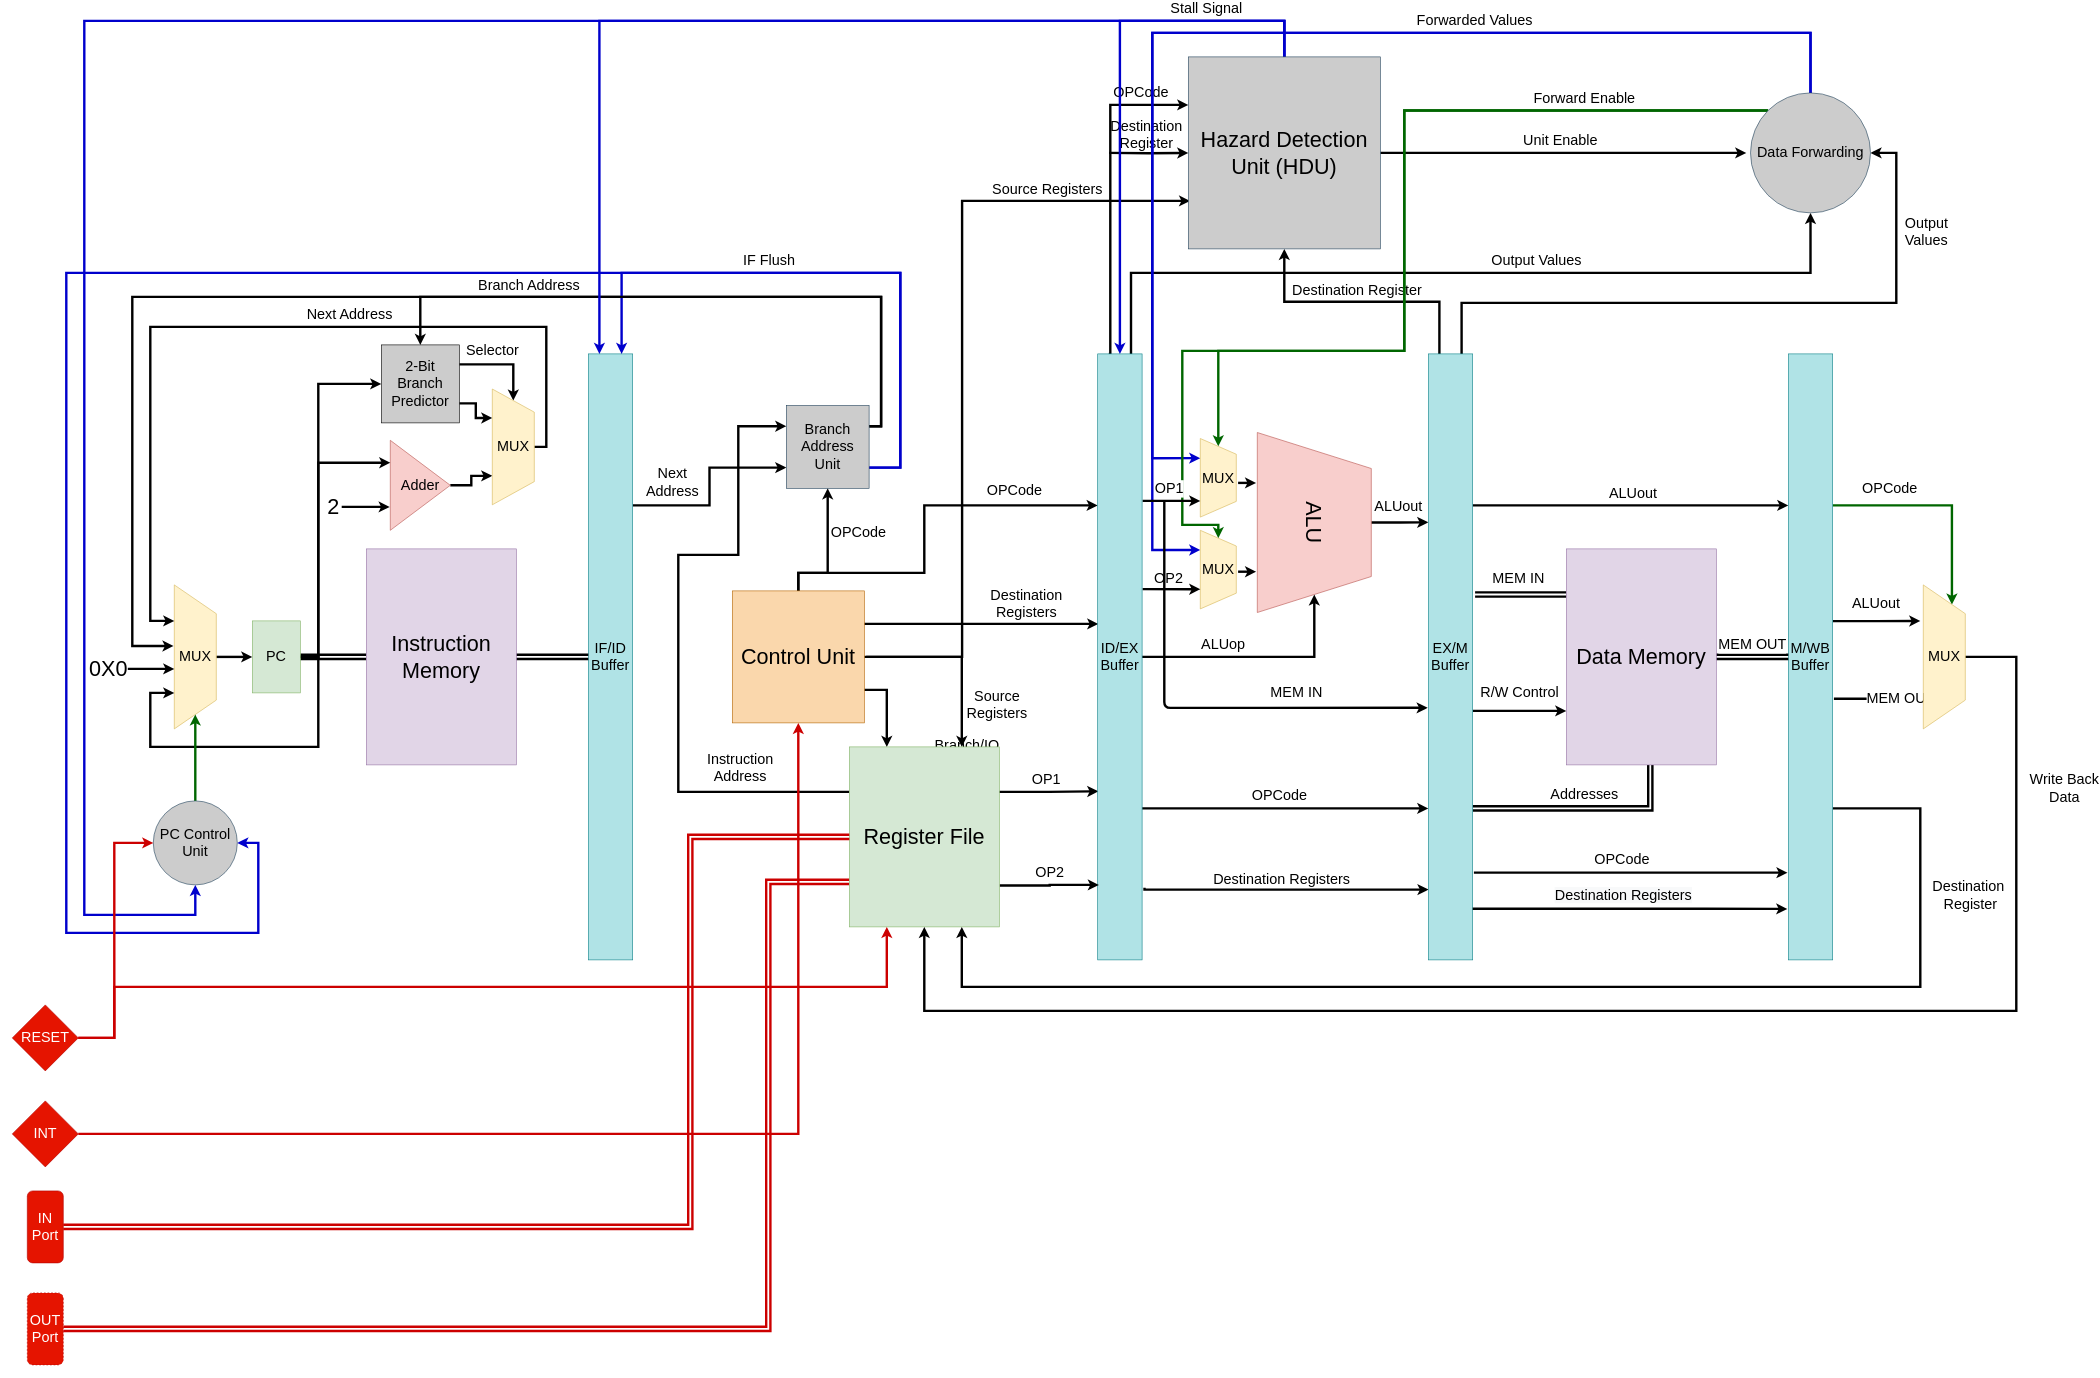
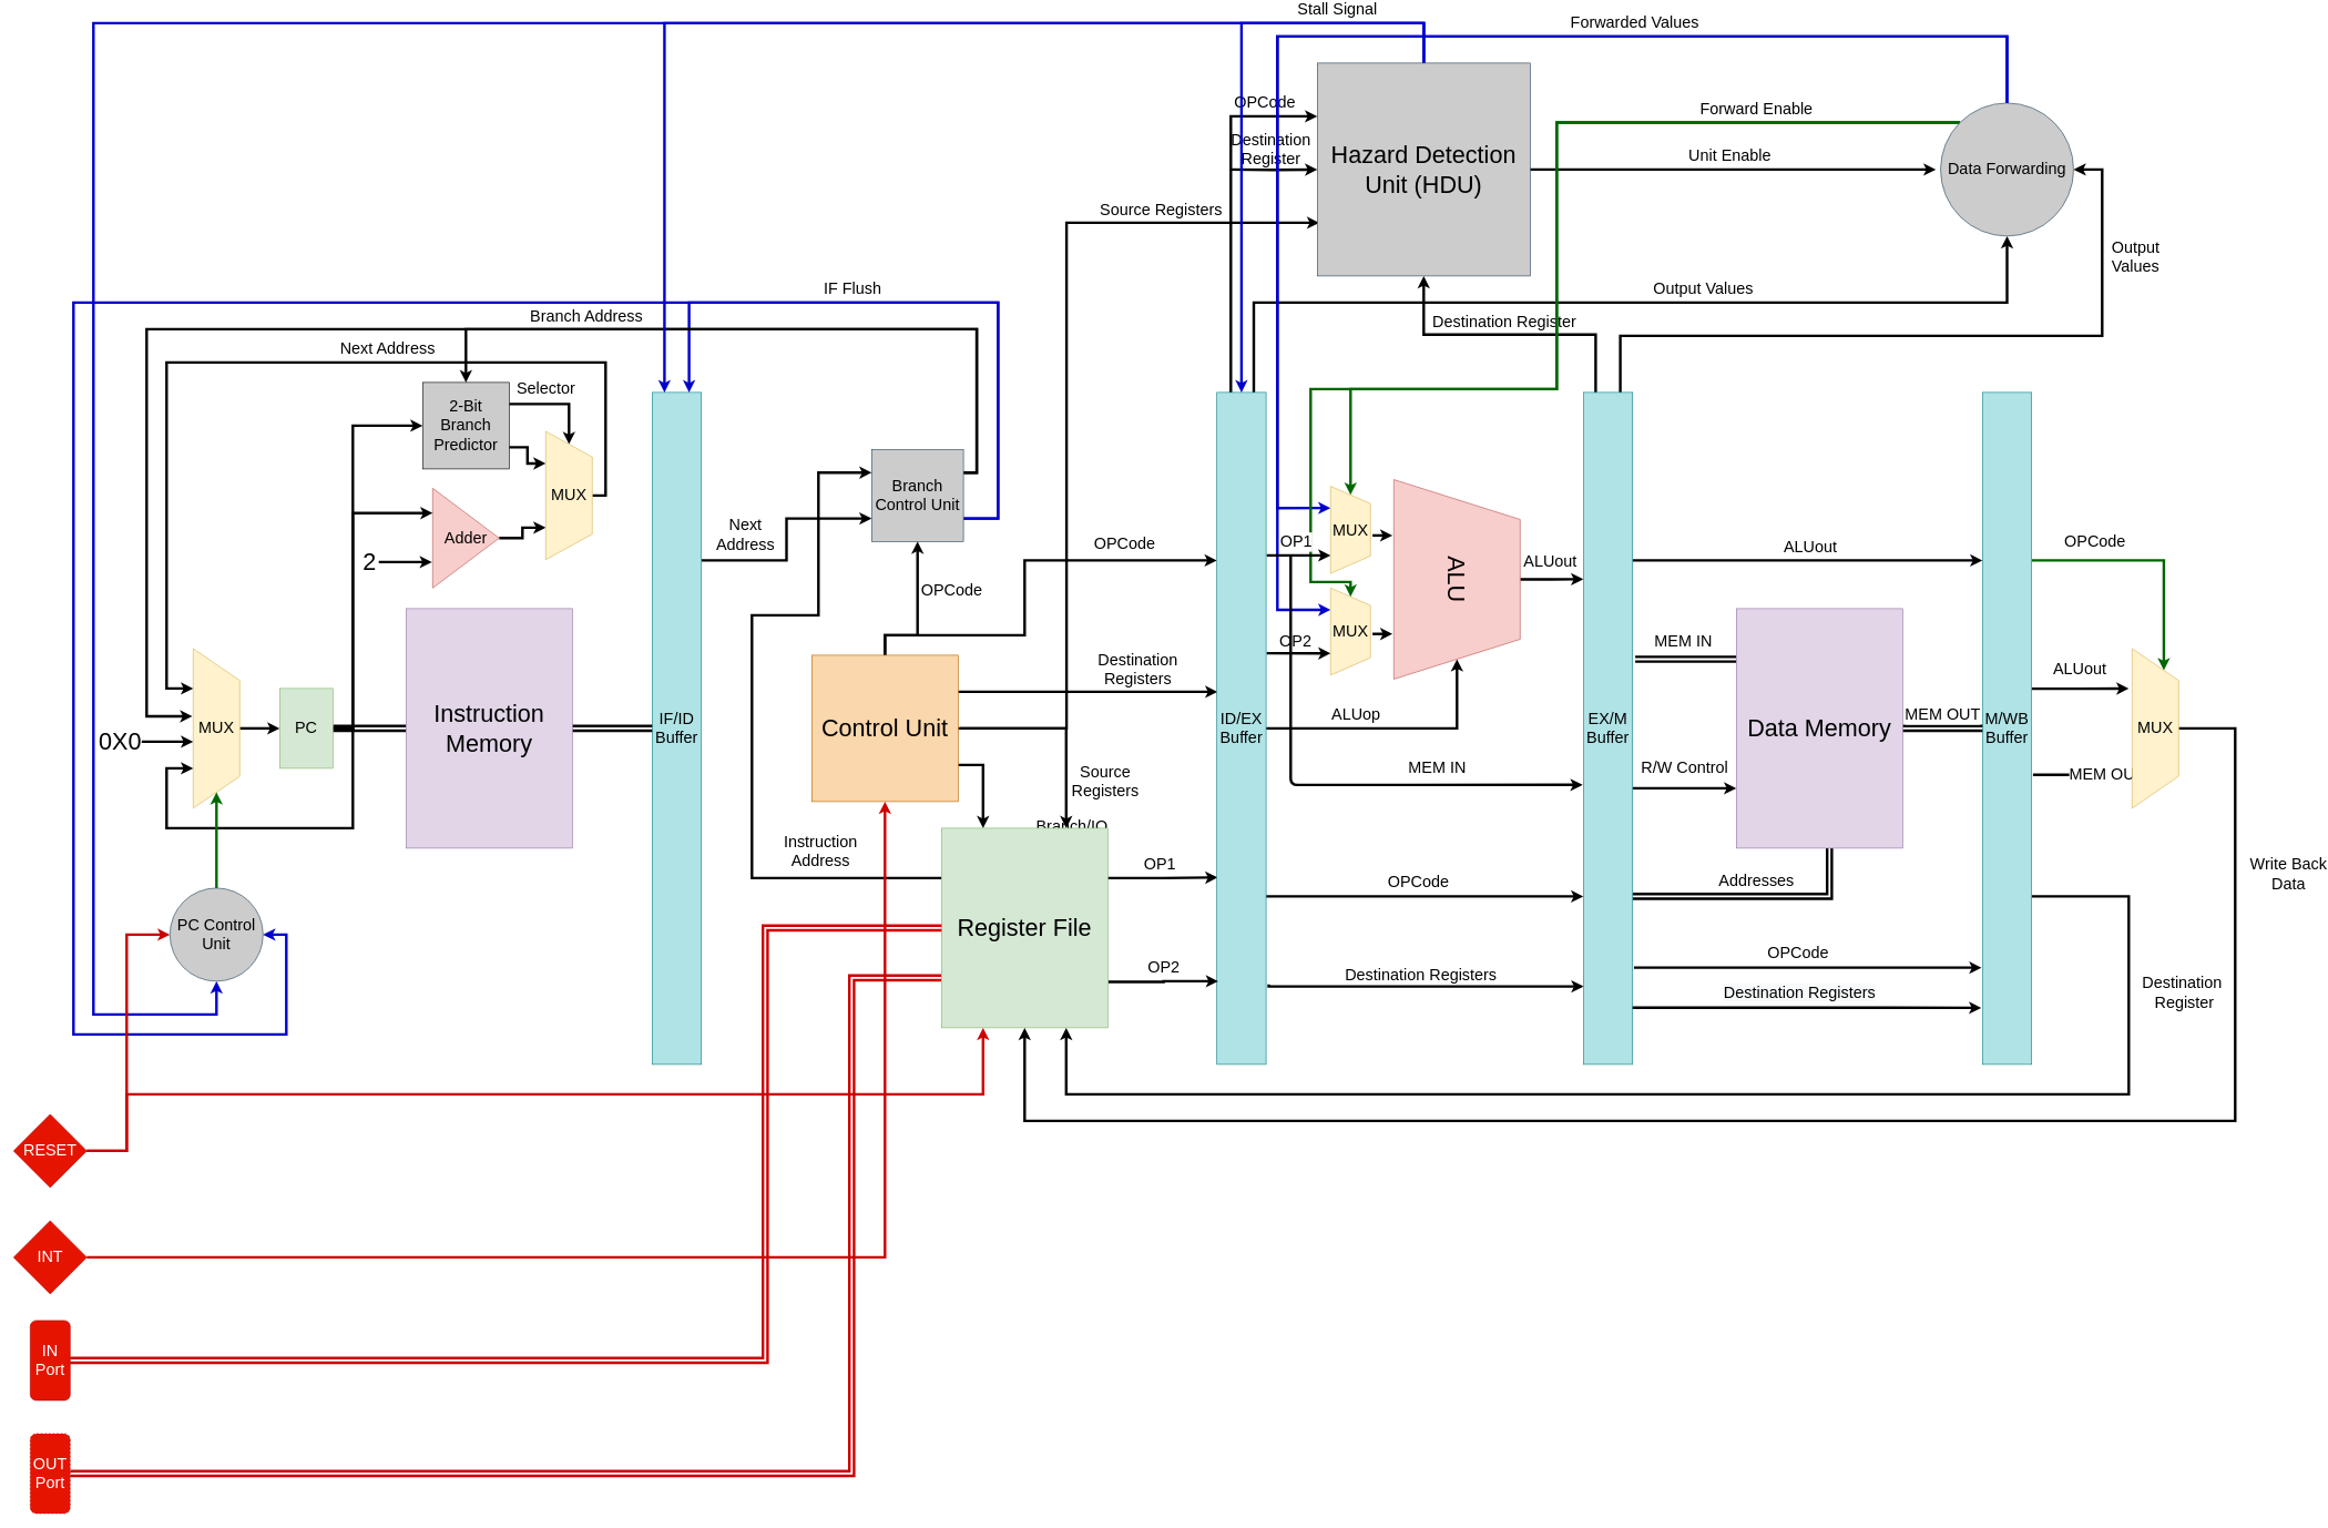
- <mxCell id="44" value="&lt;font style=&quot;font-size: 24px&quot;&gt;Branch Address Unit&lt;/font&gt;" style="whiteSpace=wrap;html=1;aspect=fixed;fillColor=#CCCCCC;strokeColor=#23445d;" parent="1" vertex="1"><mxGeometry x="1310" y="661" width="138" height="138" as="geometry" /></mxCell>
+ <mxCell id="44" value="&lt;font style=&quot;font-size: 24px&quot;&gt;Branch Control Unit&lt;/font&gt;" style="whiteSpace=wrap;html=1;aspect=fixed;fillColor=#CCCCCC;strokeColor=#23445d;" parent="1" vertex="1"><mxGeometry x="1310" y="661" width="138" height="138" as="geometry" /></mxCell>
